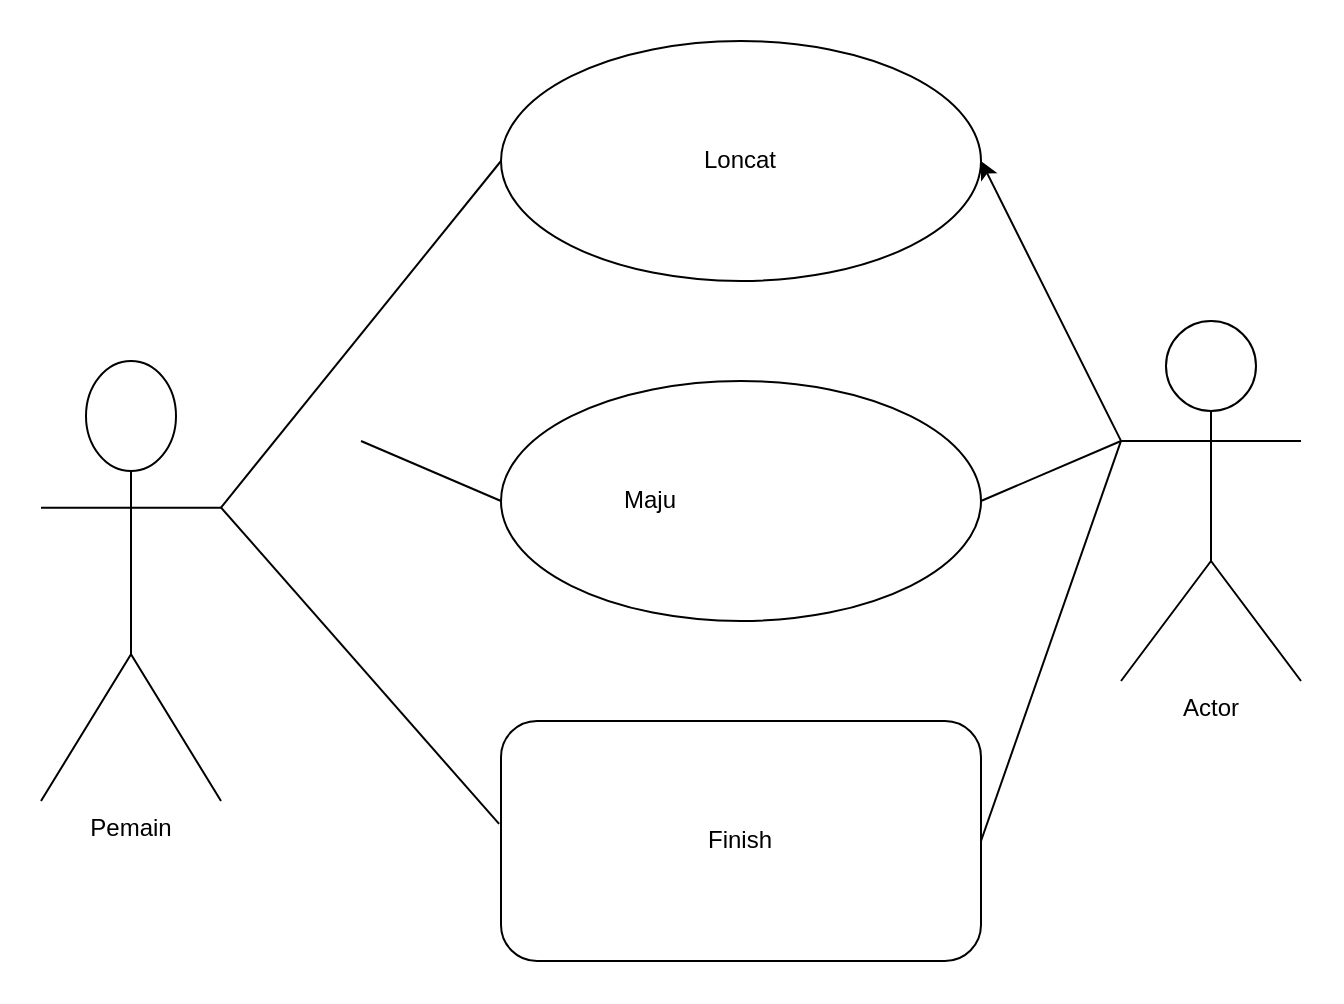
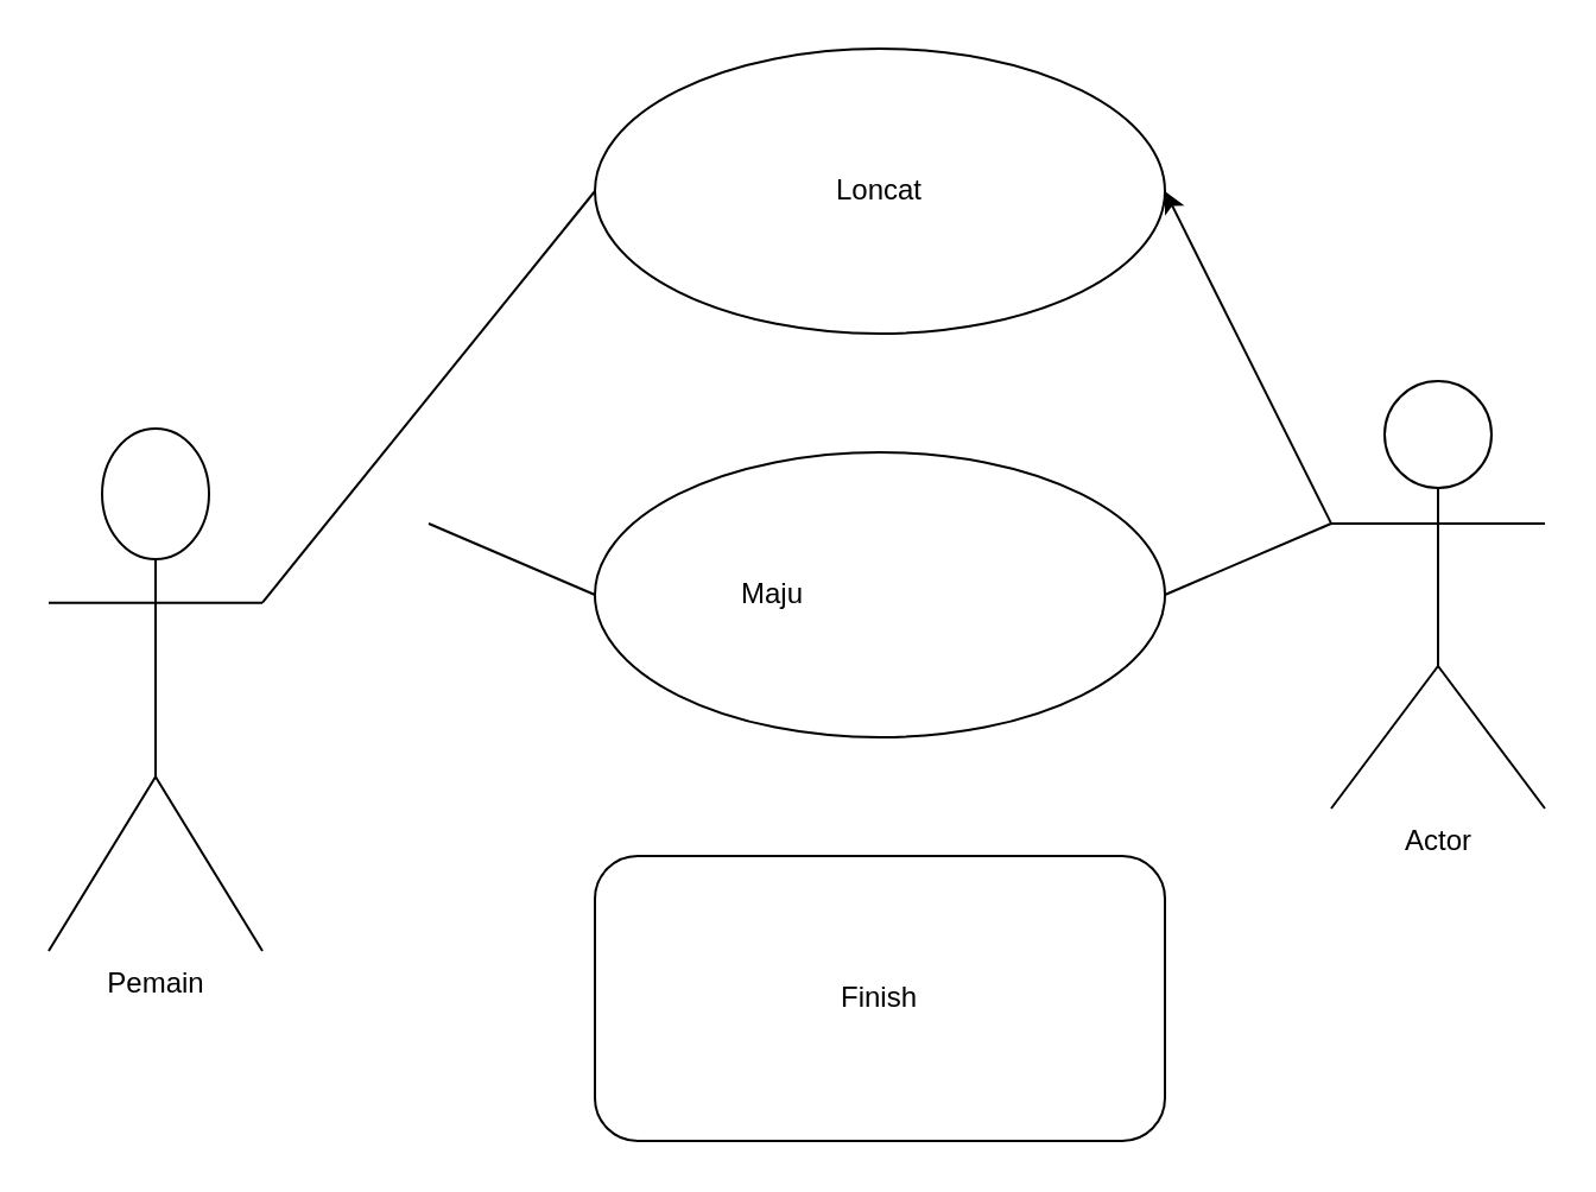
- <mxCell id="13" value="" style="endArrow=none;html=1;rounded=0;entryX=0;entryY=0.333;entryDx=0;entryDy=0;entryPerimeter=0;exitX=1;exitY=0.5;exitDx=0;exitDy=0;" edge="1" parent="1" source="6" target="3"><mxGeometry width="50" height="50" relative="1" as="geometry"><mxPoint x="450" y="280" as="sourcePoint" /><mxPoint x="500" y="230" as="targetPoint" /></mxGeometry></mxCell>
- <mxCell id="11" value="" style="endArrow=none;html=1;rounded=0;exitX=1;exitY=0.333;exitDx=0;exitDy=0;exitPerimeter=0;entryX=-0.004;entryY=0.429;entryDx=0;entryDy=0;entryPerimeter=0;" edge="1" parent="1" source="2" target="6"><mxGeometry width="50" height="50" relative="1" as="geometry"><mxPoint x="450" y="280" as="sourcePoint" /><mxPoint x="500" y="230" as="targetPoint" /></mxGeometry></mxCell>
